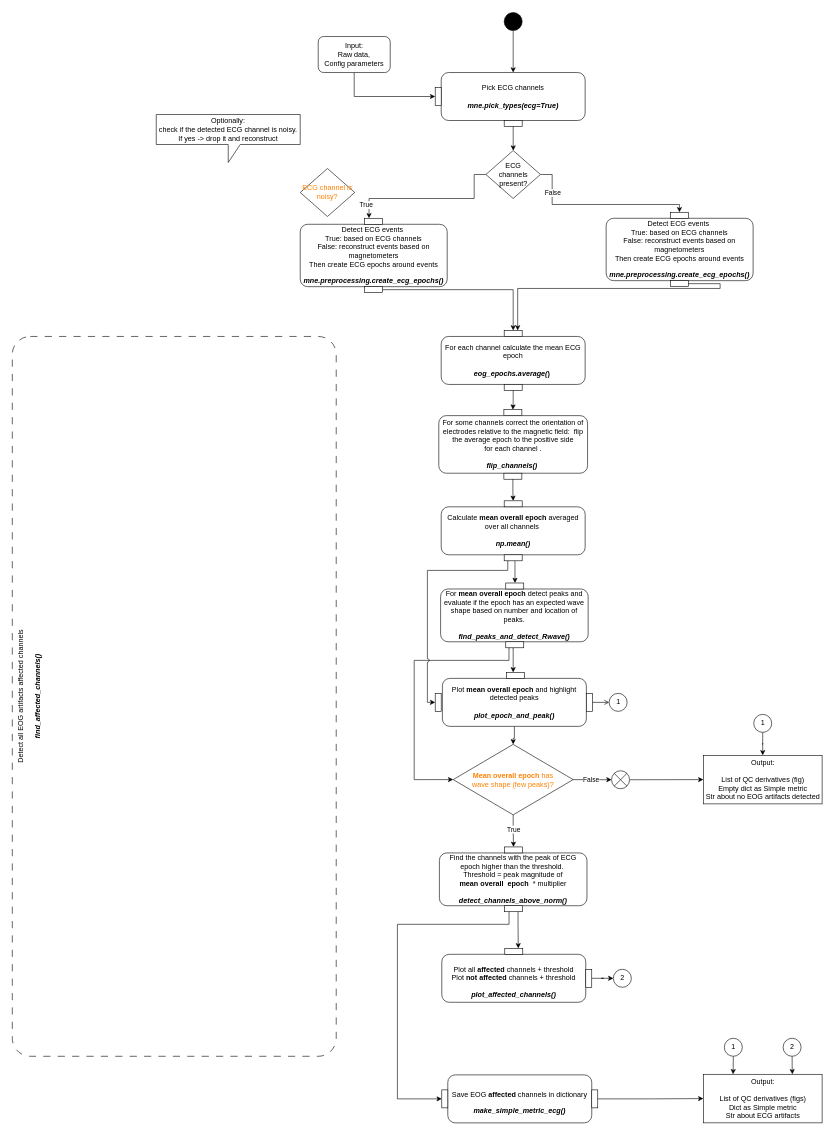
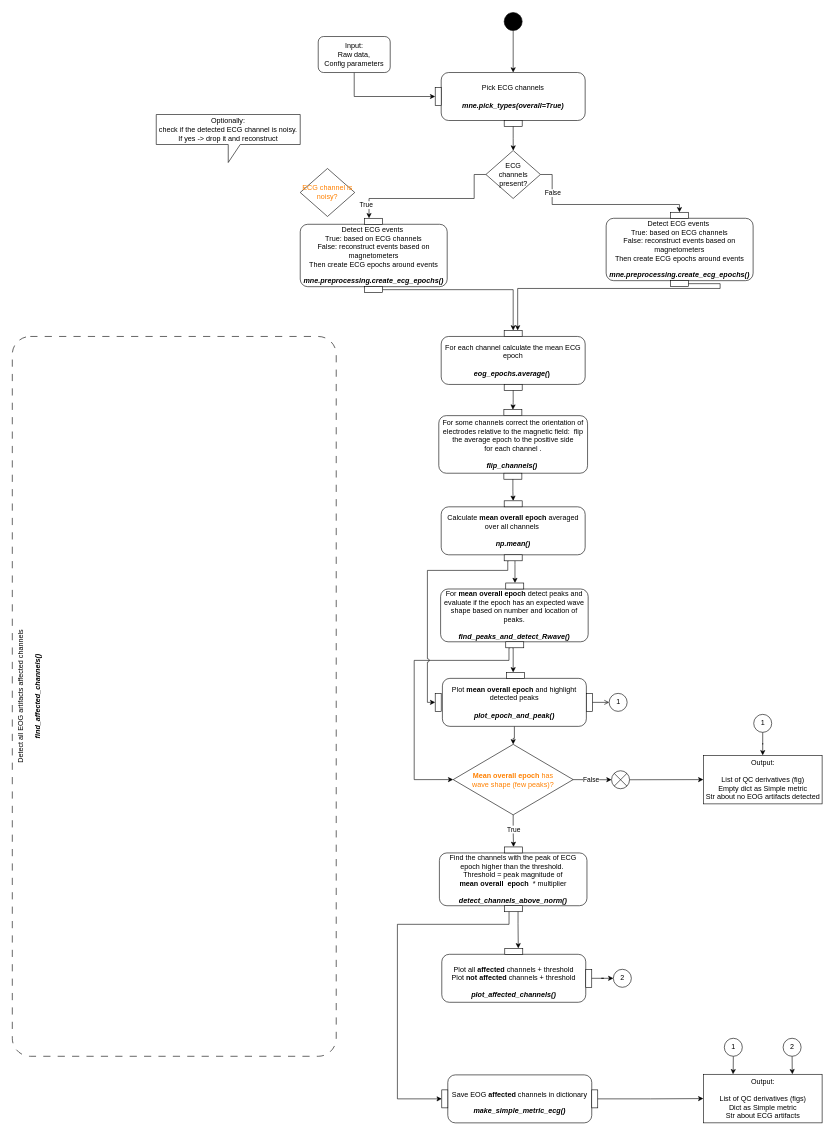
- <mxCell id="7" value="Pick ECG channels&lt;br&gt;&lt;br&gt;&lt;b&gt;&lt;i&gt;mne.pick_types(ecg=True)&lt;/i&gt;&lt;/b&gt;" style="html=1;align=center;verticalAlign=middle;rounded=1;absoluteArcSize=1;arcSize=25;dashed=0;fontFamily=Helvetica;fontSize=12;whiteSpace=wrap;container=0;noLabel=0;imageAlign=center;" parent="6" vertex="1"><mxGeometry x="10" width="240" height="80" as="geometry" /></mxCell>
+ <mxCell id="7" value="Pick ECG channels&lt;br&gt;&lt;br&gt;&lt;b&gt;&lt;i&gt;mne.pick_types(overall=True)&lt;/i&gt;&lt;/b&gt;" style="html=1;align=center;verticalAlign=middle;rounded=1;absoluteArcSize=1;arcSize=25;dashed=0;fontFamily=Helvetica;fontSize=12;whiteSpace=wrap;container=0;noLabel=0;imageAlign=center;" parent="6" vertex="1"><mxGeometry x="10" width="240" height="80" as="geometry" /></mxCell>
